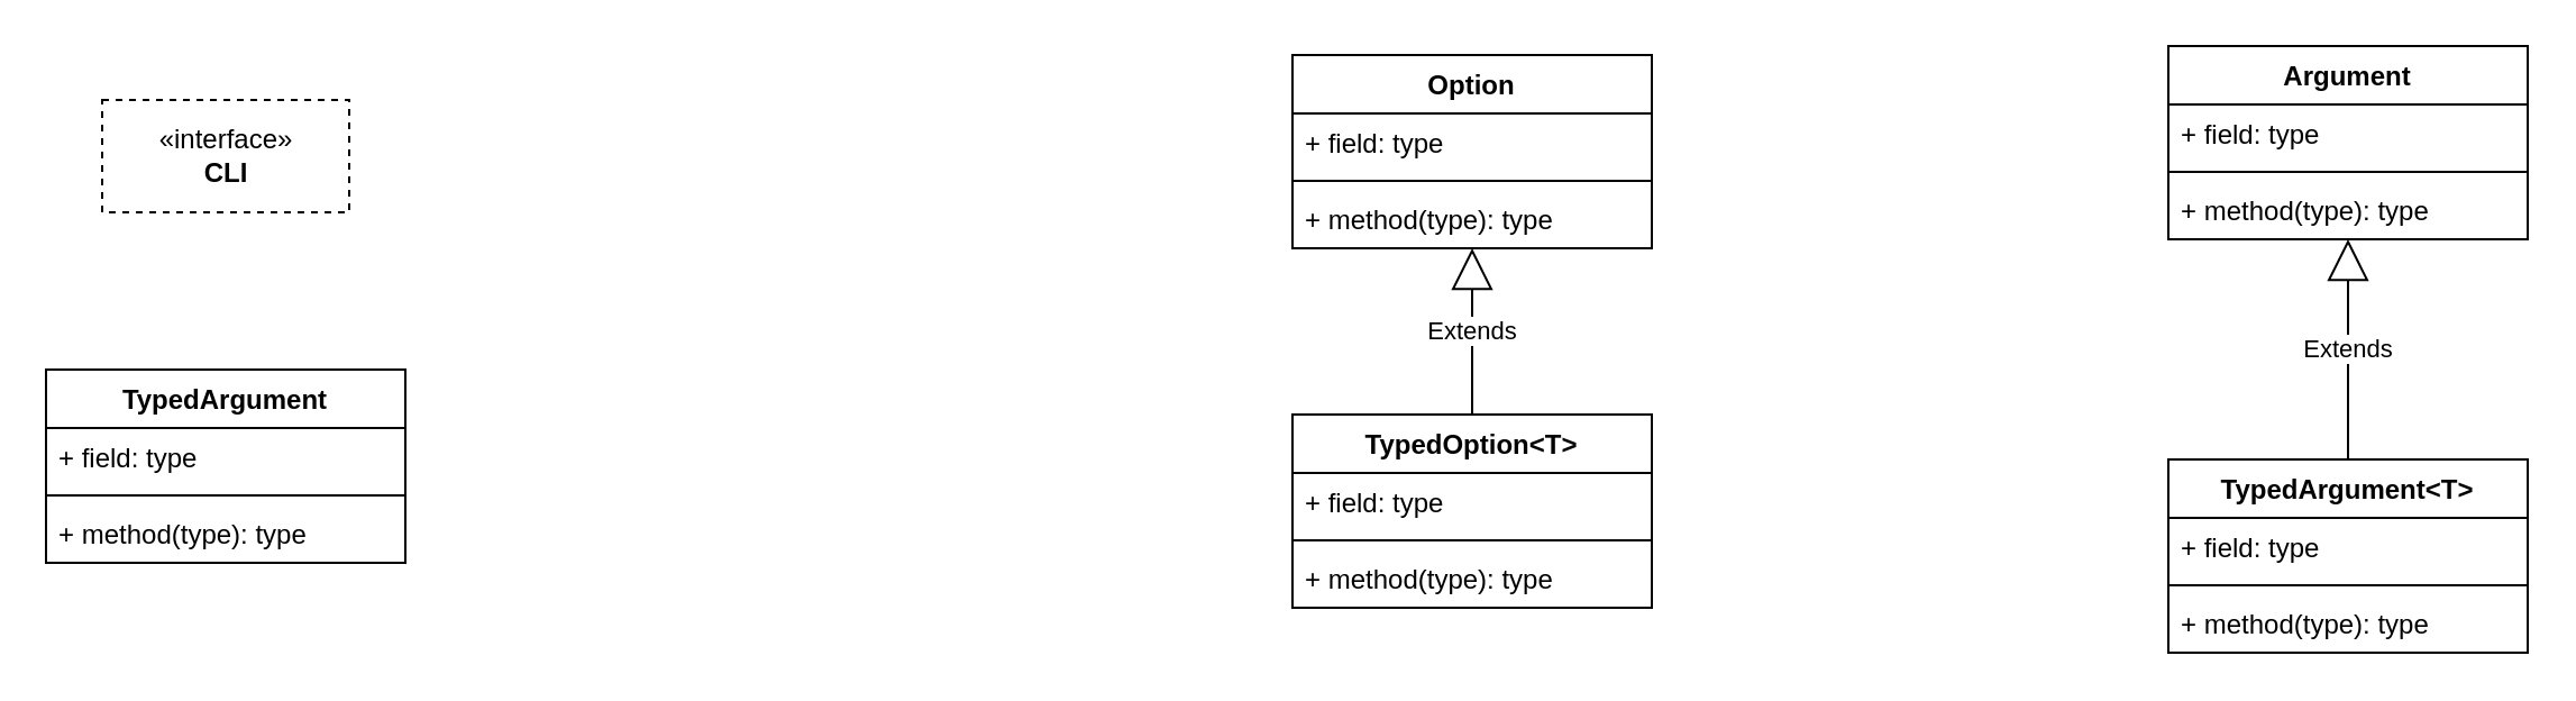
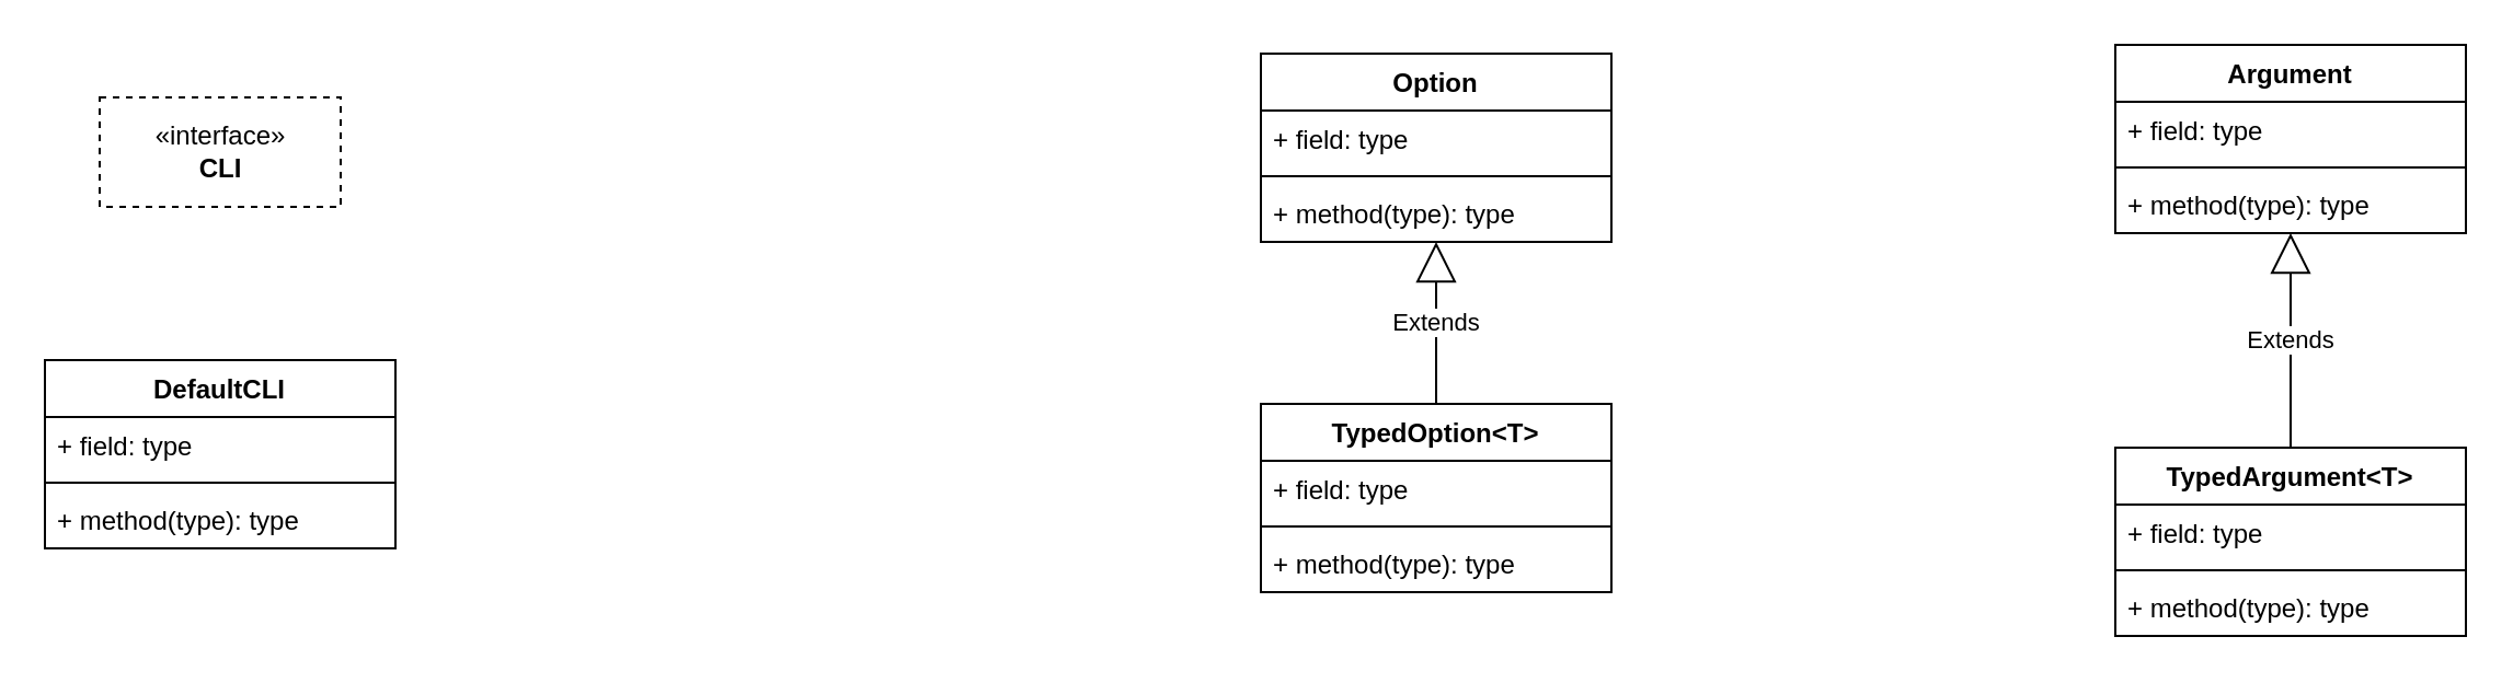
- <mxCell id="3" value="TypedArgument" style="swimlane;fontStyle=1;align=center;verticalAlign=top;childLayout=stackLayout;horizontal=1;startSize=26;horizontalStack=0;resizeParent=1;resizeParentMax=0;resizeLast=0;collapsible=1;marginBottom=0;" vertex="1" parent="1"><mxGeometry x="20" y="164" width="160" height="86" as="geometry" /></mxCell>
+ <mxCell id="3" value="DefaultCLI" style="swimlane;fontStyle=1;align=center;verticalAlign=top;childLayout=stackLayout;horizontal=1;startSize=26;horizontalStack=0;resizeParent=1;resizeParentMax=0;resizeLast=0;collapsible=1;marginBottom=0;" vertex="1" parent="1"><mxGeometry x="20" y="164" width="160" height="86" as="geometry" /></mxCell>
